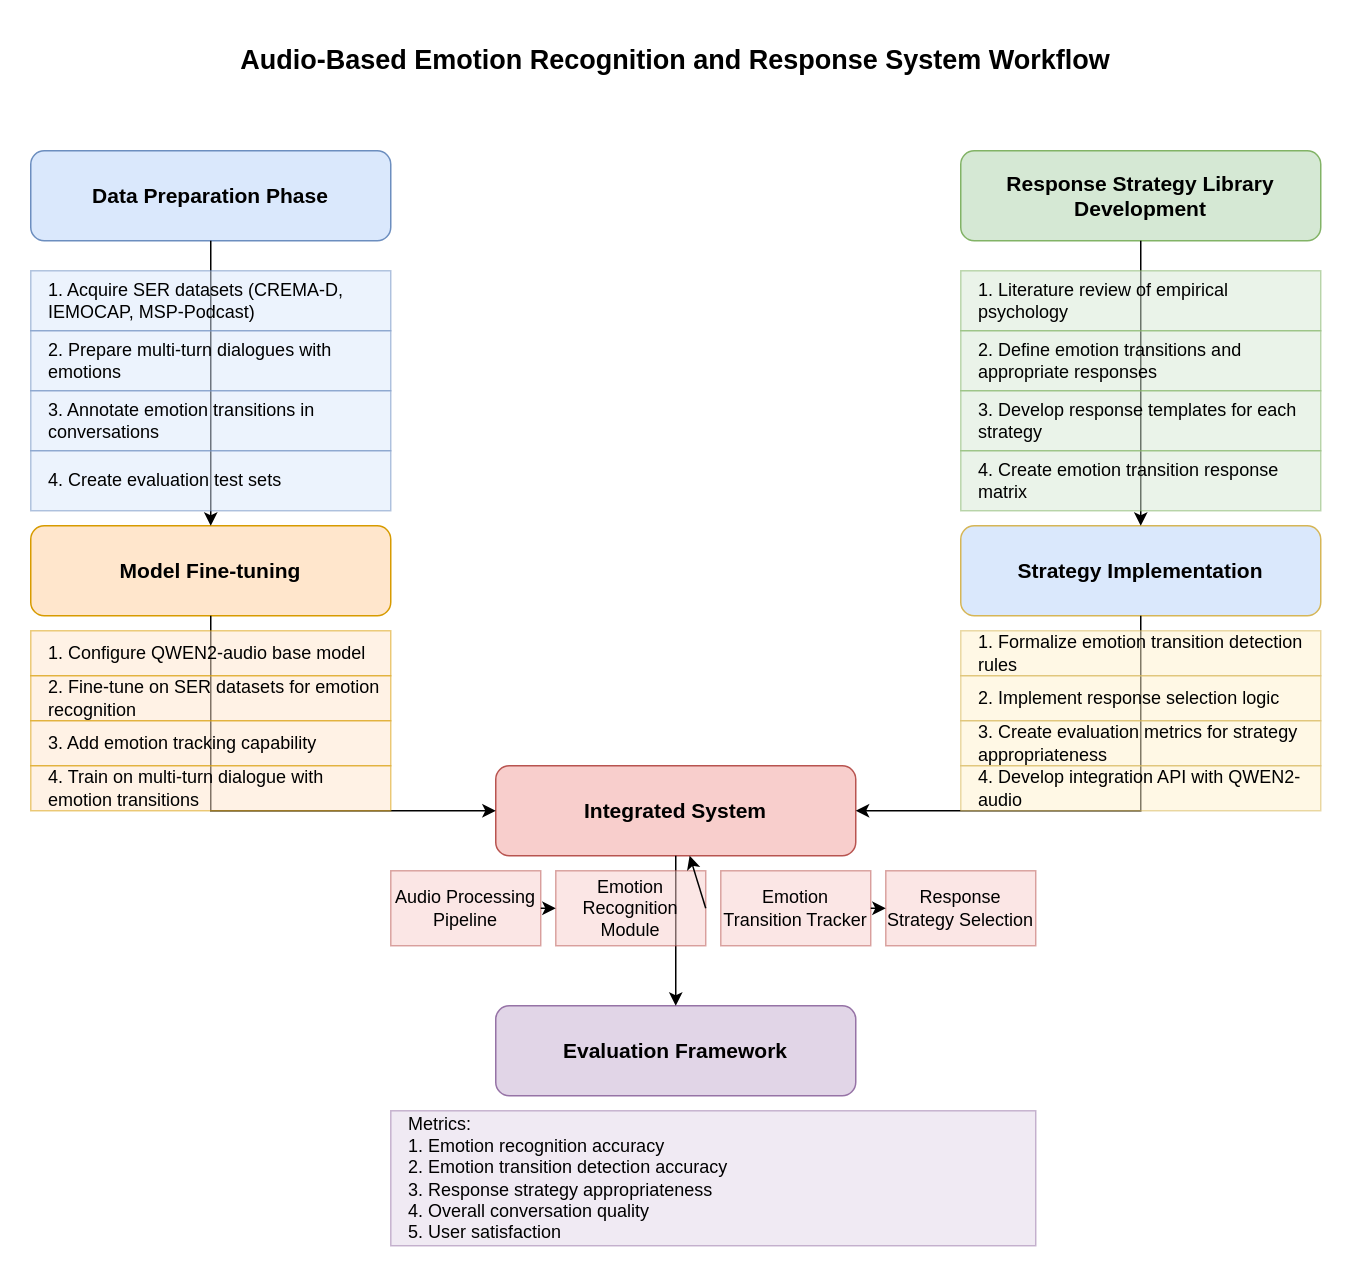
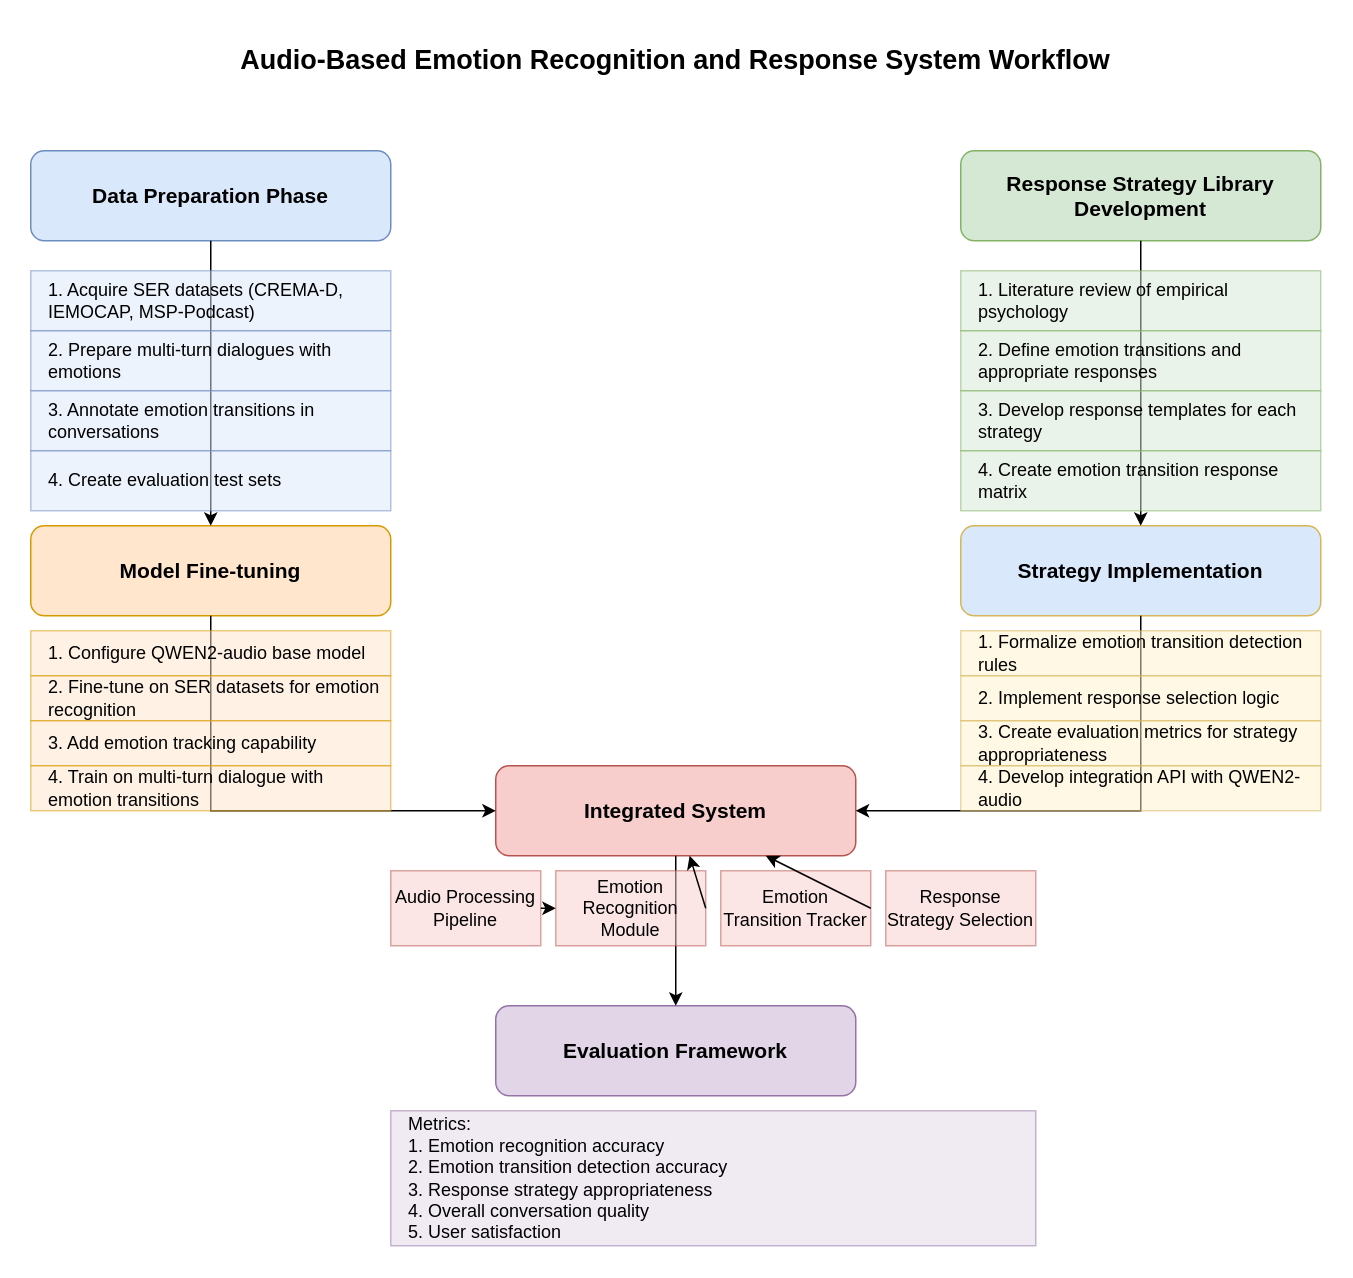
- <mxCell id="37" value="" style="endArrow=classic;html=1;rounded=0;exitX=1;exitY=0.5;exitDx=0;exitDy=0;entryX=0;entryY=0.5;entryDx=0;entryDy=0;" edge="1" parent="1" source="32" target="33"><mxGeometry width="50" height="50" relative="1" as="geometry"><mxPoint x="430" y="490" as="sourcePoint" /><mxPoint x="480" y="440" as="targetPoint" /></mxGeometry></mxCell>
+ <mxCell id="37" value="" style="endArrow=classic;html=1;rounded=0;exitX=1;exitY=0.5;exitDx=0;exitDy=0;" edge="1" parent="1" source="32" target="7"><mxGeometry width="50" height="50" relative="1" as="geometry"><mxPoint x="430" y="490" as="sourcePoint" /><mxPoint x="480" y="440" as="targetPoint" /></mxGeometry></mxCell>
